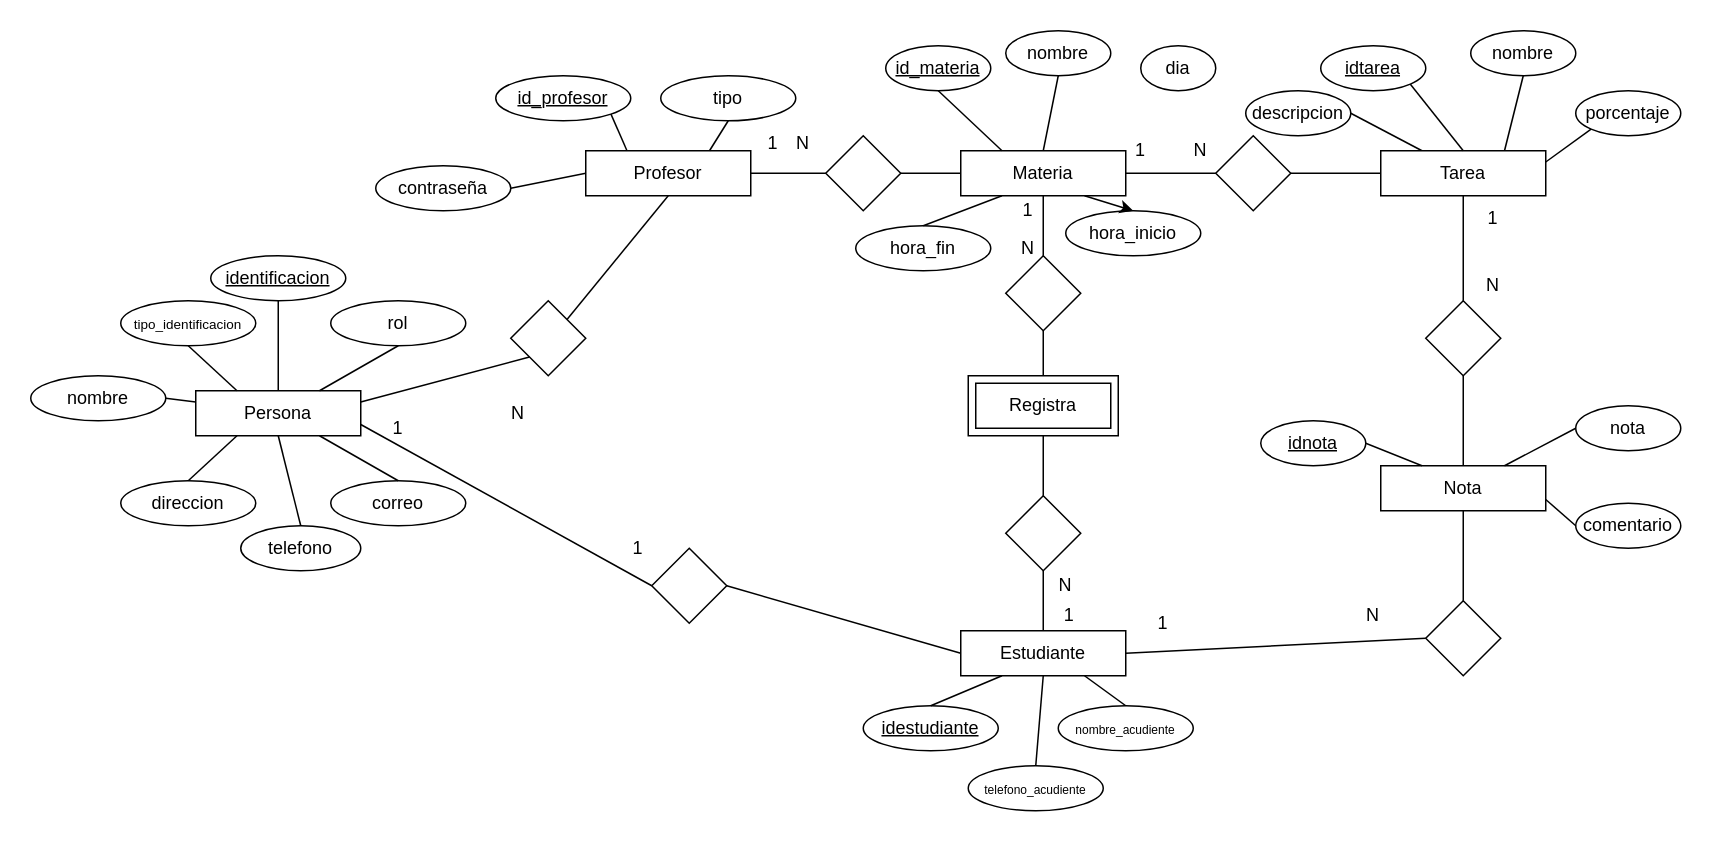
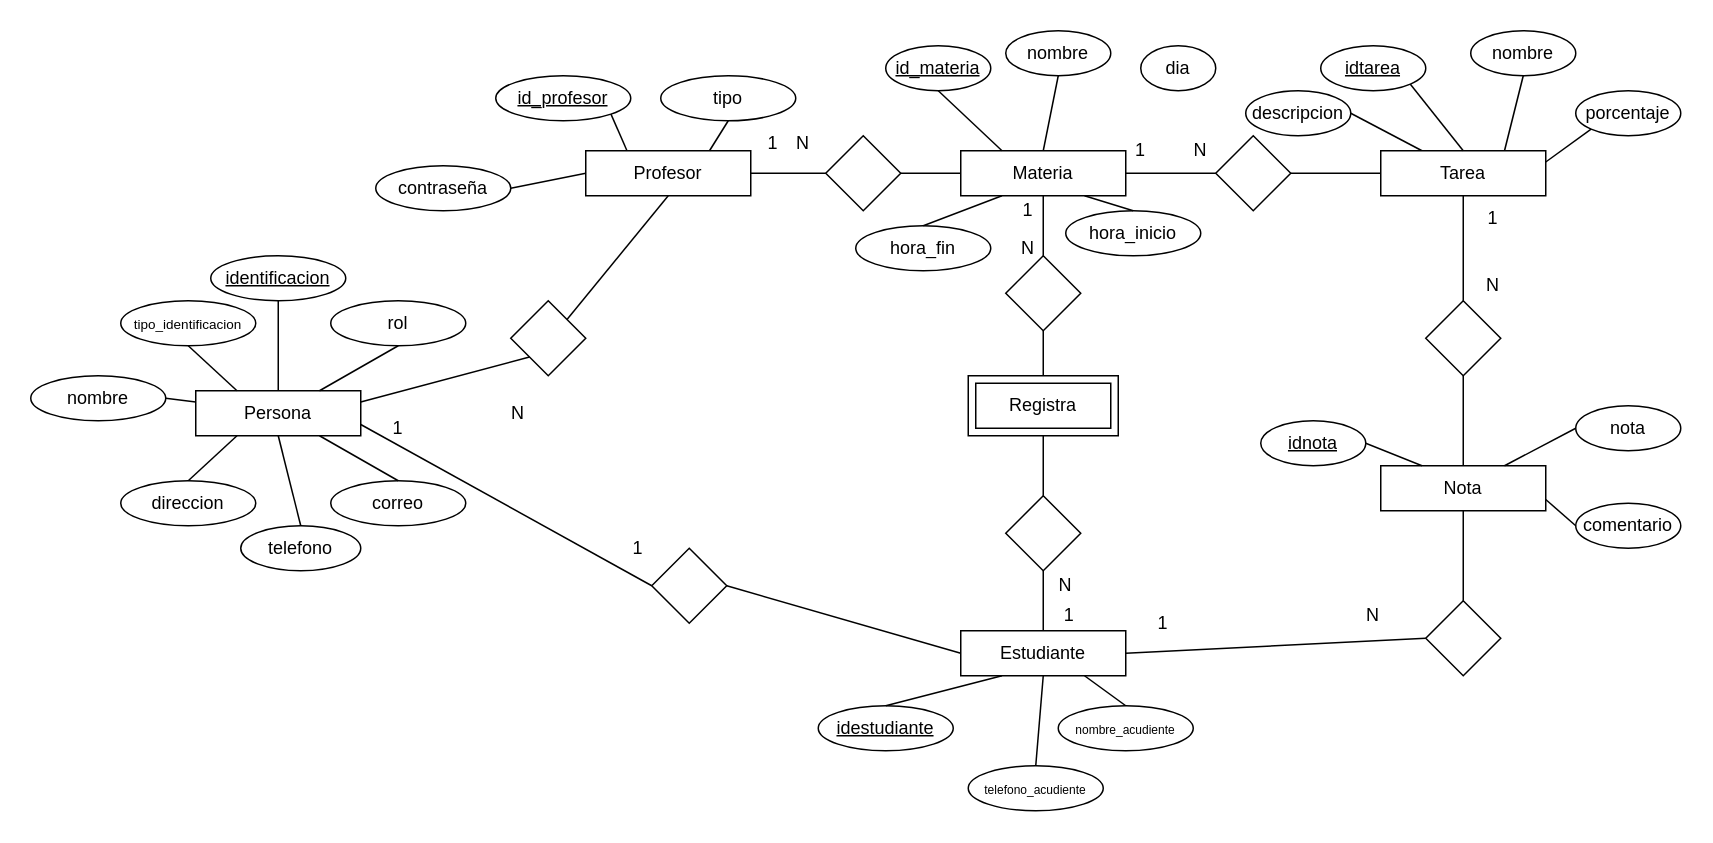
- <mxCell id="40" value="" style="endArrow=classic;html=1;rounded=0;entryX=0.5;entryY=0;entryDx=0;entryDy=0;exitX=0.75;exitY=1;exitDx=0;exitDy=0;" edge="1" parent="1" source="29" target="35"><mxGeometry width="50" height="50" relative="1" as="geometry"><mxPoint x="520" y="330" as="sourcePoint" /><mxPoint x="570" y="280" as="targetPoint" /></mxGeometry></mxCell>
+ <mxCell id="40" value="" style="endArrow=none;html=1;rounded=0;entryX=0.5;entryY=0;entryDx=0;entryDy=0;exitX=0.75;exitY=1;exitDx=0;exitDy=0;" edge="1" parent="1" source="29" target="35"><mxGeometry width="50" height="50" relative="1" as="geometry"><mxPoint x="520" y="330" as="sourcePoint" /><mxPoint x="570" y="280" as="targetPoint" /></mxGeometry></mxCell>
- <mxCell id="54" value="&lt;u&gt;idestudiante&lt;/u&gt;" style="ellipse;whiteSpace=wrap;html=1;" vertex="1" parent="1"><mxGeometry x="575" y="470" width="90" height="30" as="geometry" /></mxCell>
+ <mxCell id="54" value="&lt;u&gt;idestudiante&lt;/u&gt;" style="ellipse;whiteSpace=wrap;html=1;" vertex="1" parent="1"><mxGeometry x="545" y="470" width="90" height="30" as="geometry" /></mxCell>
